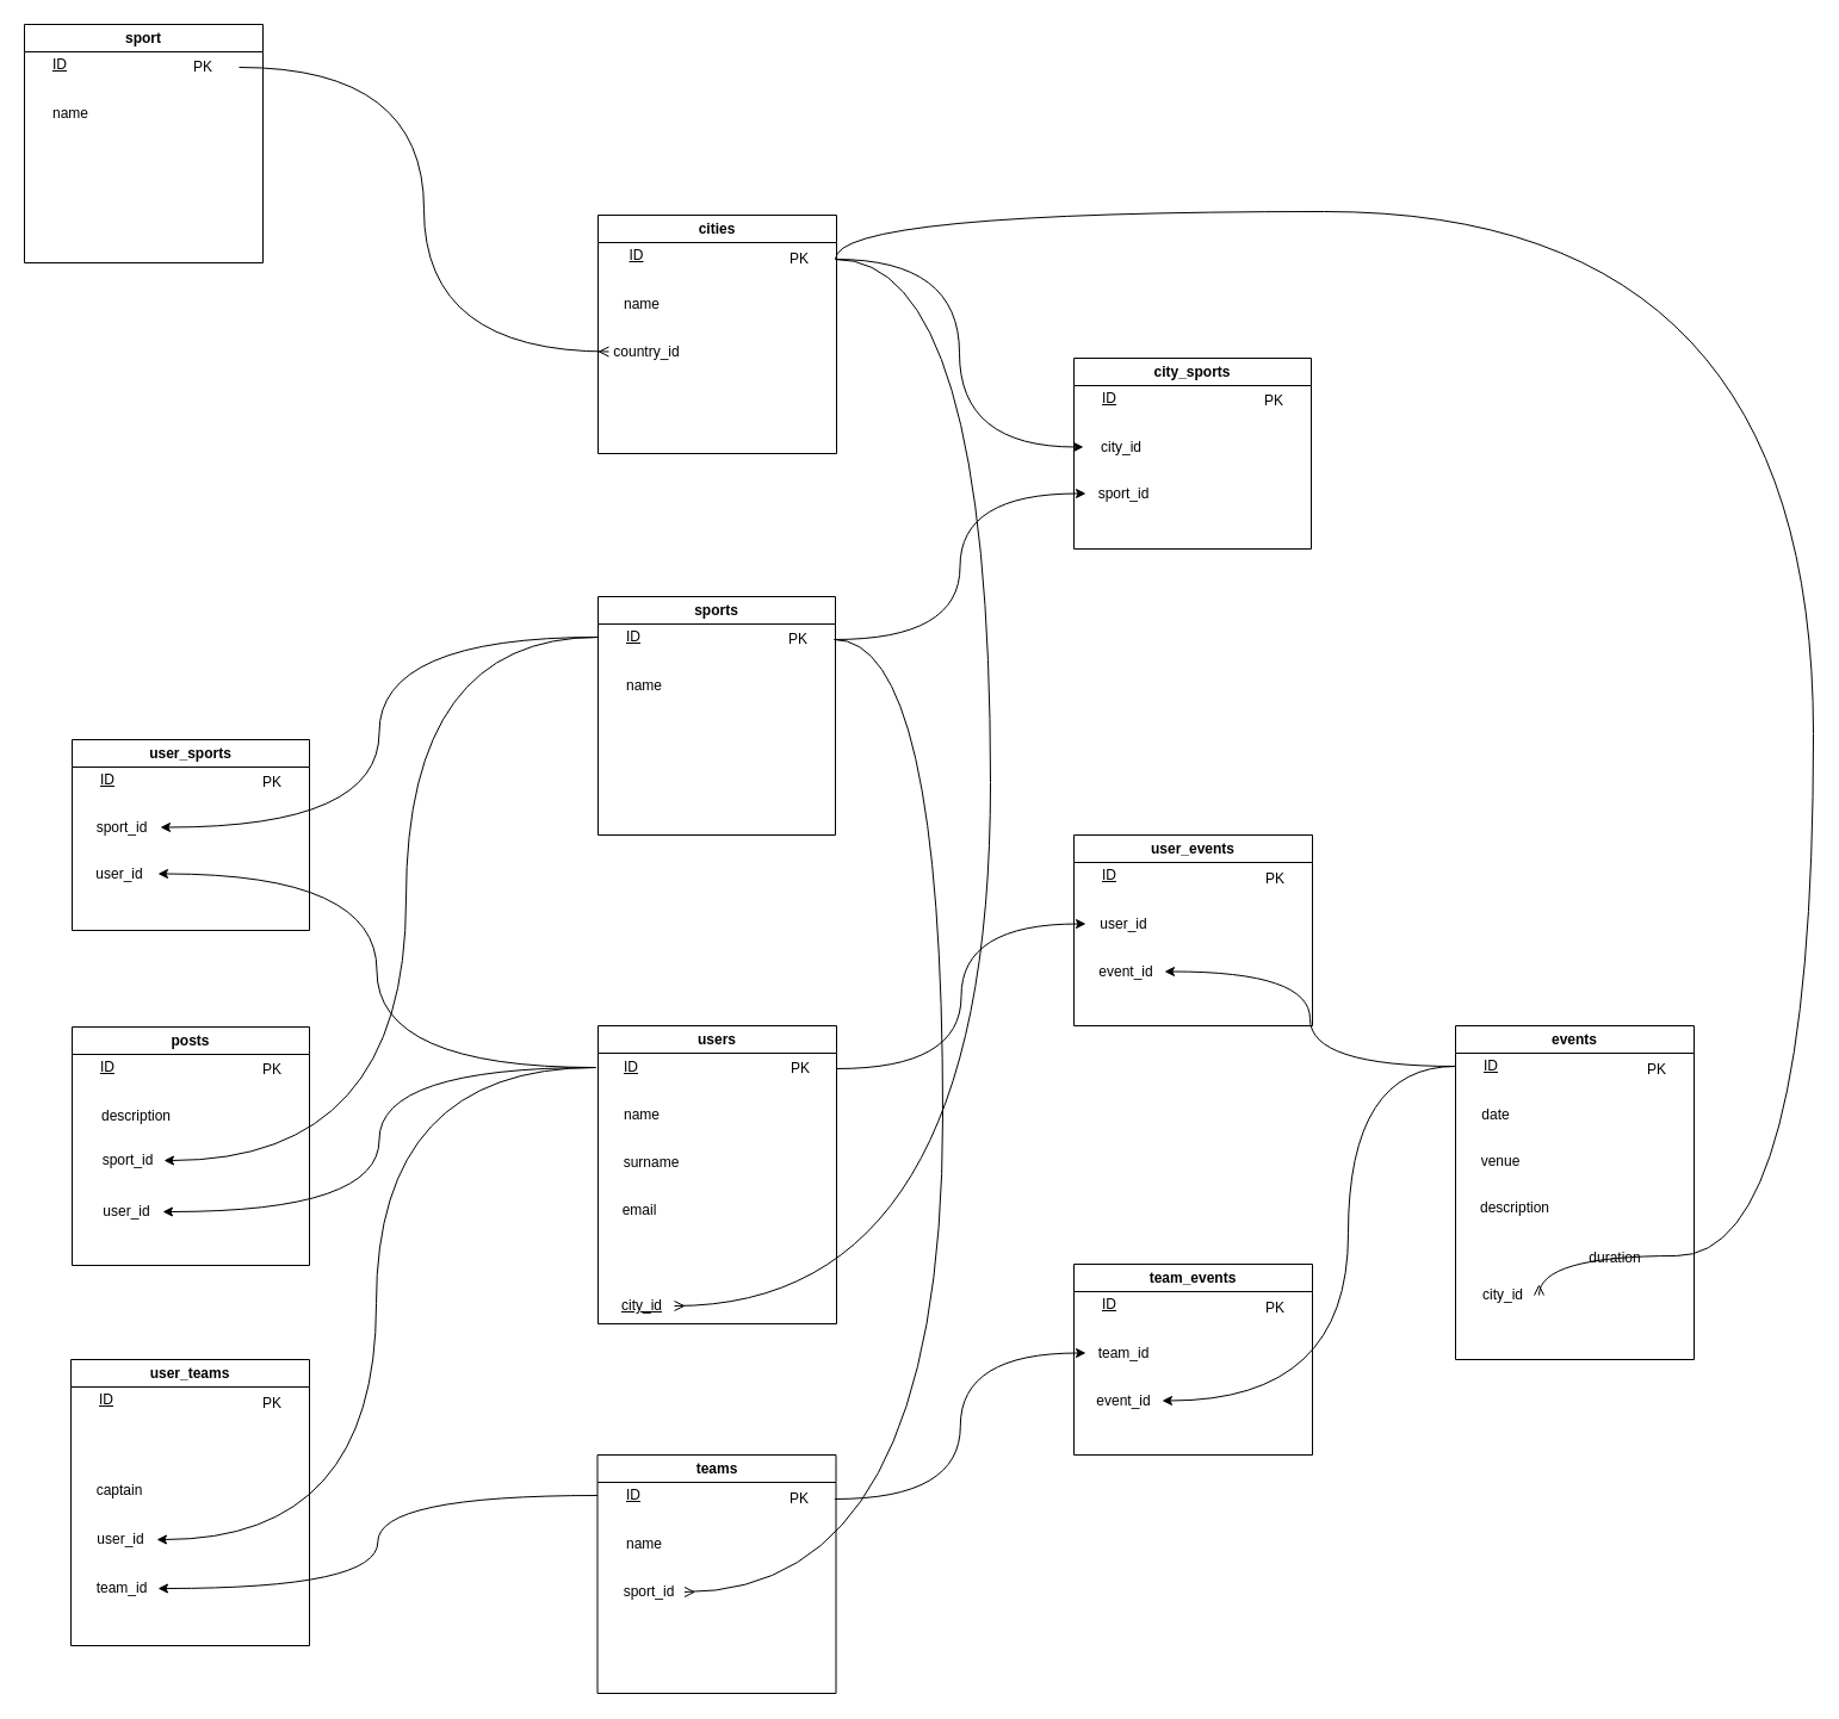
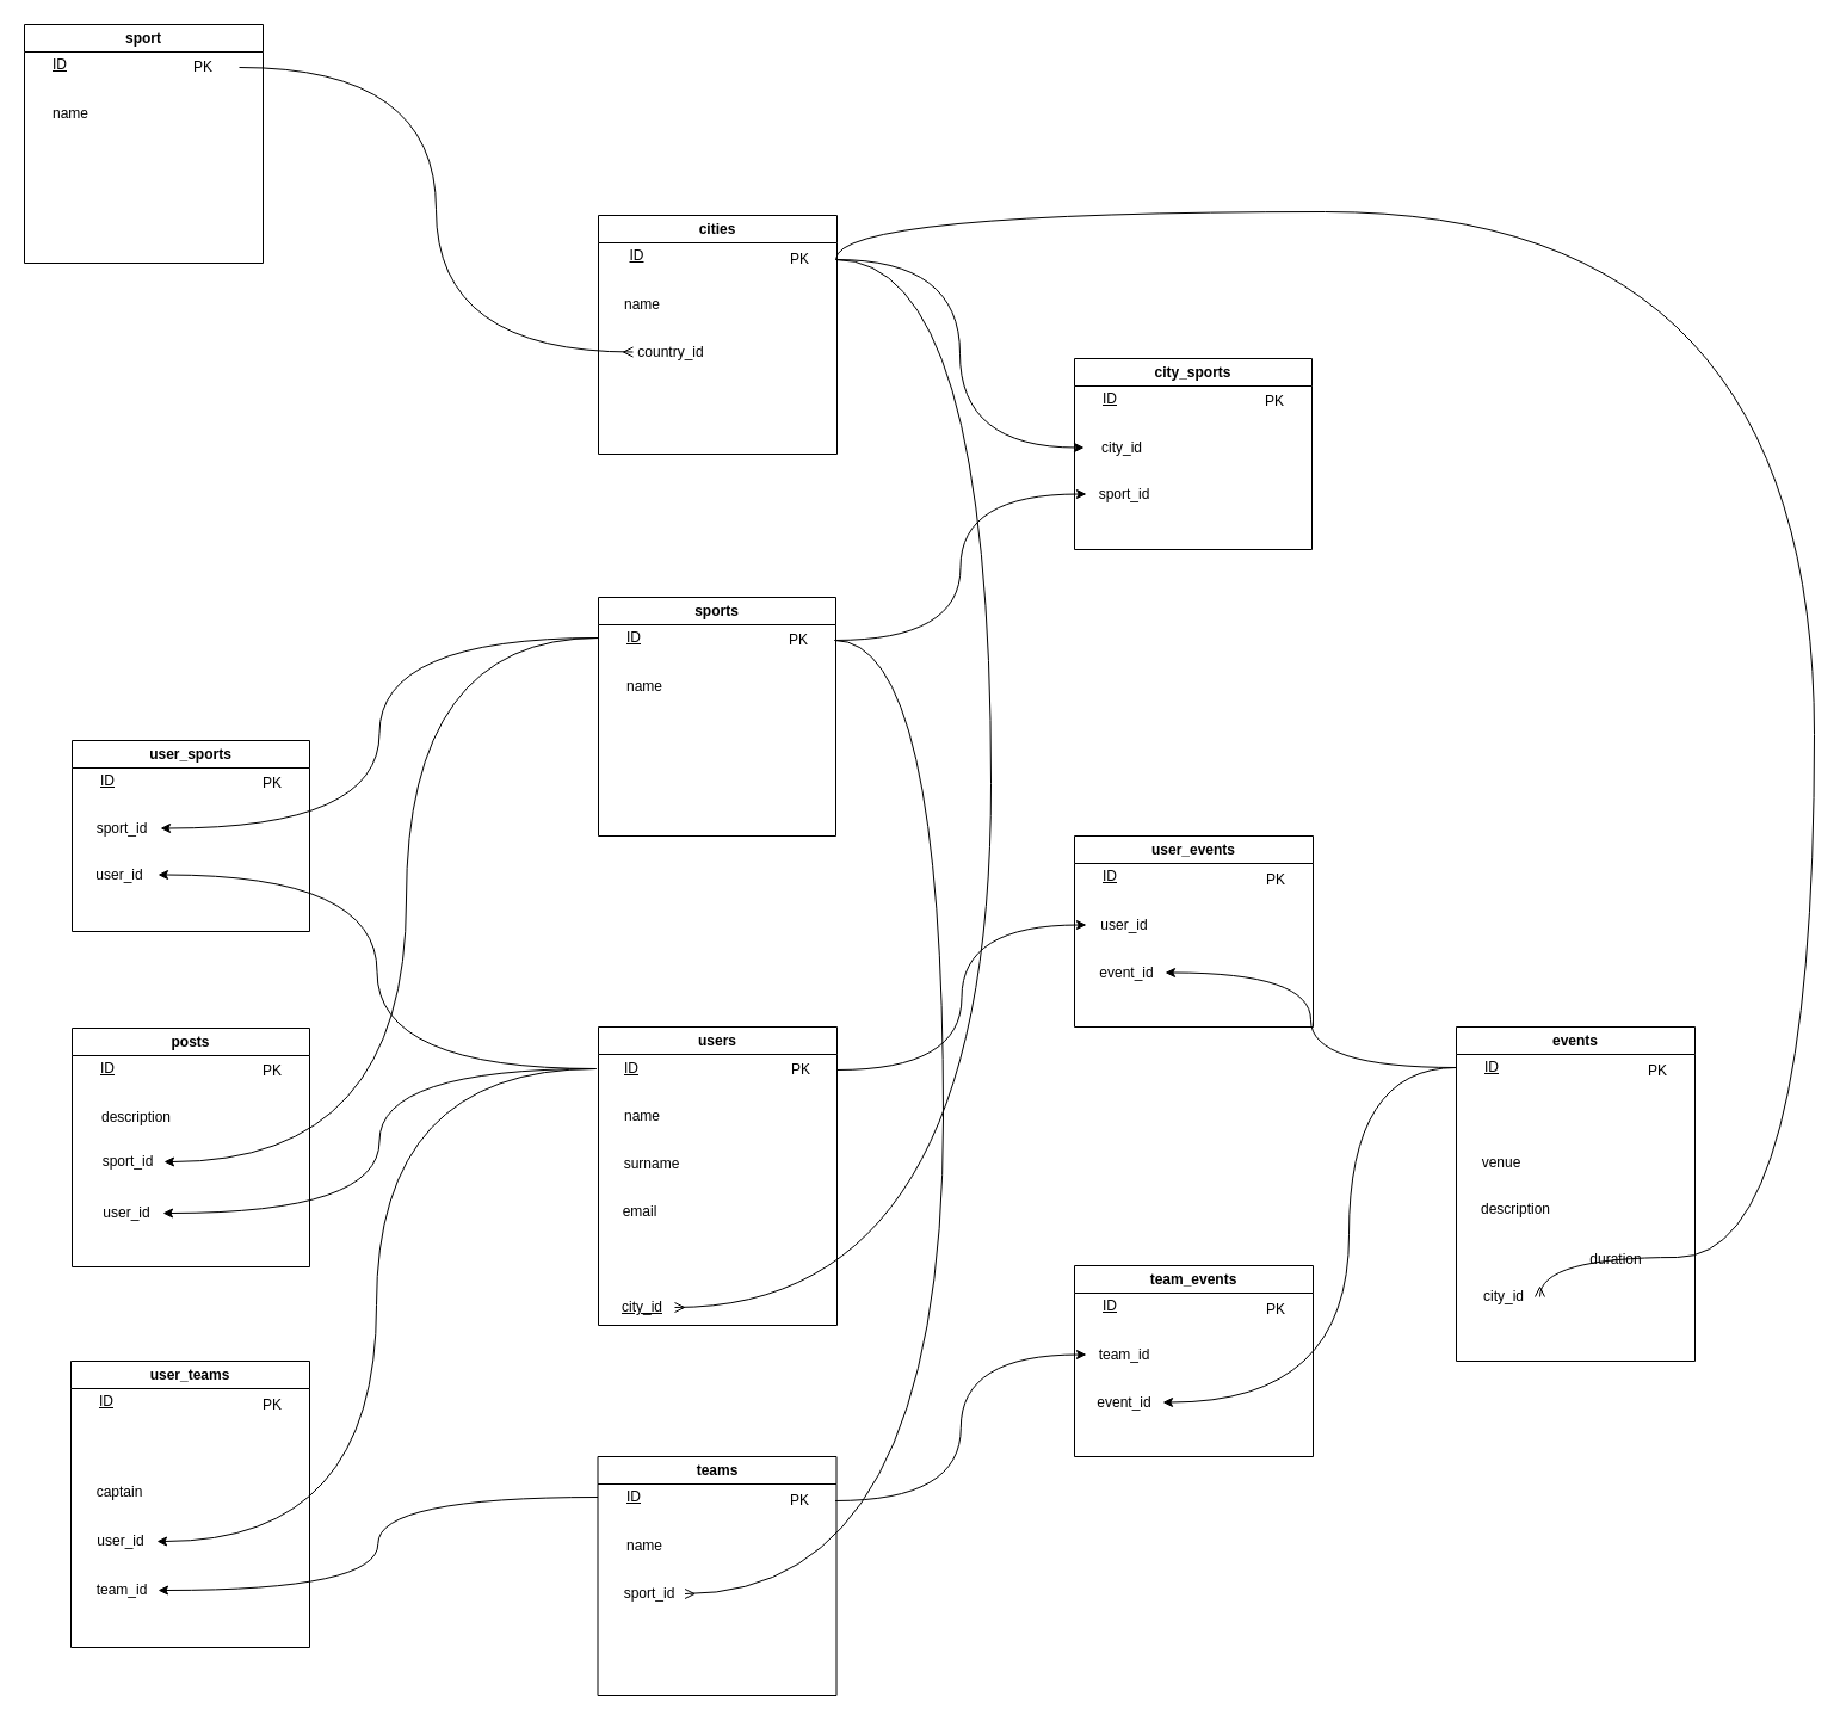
- <mxCell id="10" value="country_id" style="text;html=1;strokeColor=none;fillColor=none;align=center;verticalAlign=middle;whiteSpace=wrap;rounded=0;" parent="6" vertex="1"><mxGeometry x="9" y="100" width="64" height="29" as="geometry" /></mxCell>
+ <mxCell id="10" value="country_id" style="text;html=1;strokeColor=none;fillColor=none;align=center;verticalAlign=middle;whiteSpace=wrap;rounded=0;" parent="6" vertex="1"><mxGeometry x="29" y="100" width="64" height="29" as="geometry" /></mxCell>
- <mxCell id="36" value="date" style="text;html=1;strokeColor=none;fillColor=none;align=center;verticalAlign=middle;whiteSpace=wrap;rounded=0;" parent="33" vertex="1"><mxGeometry x="4" y="60" width="60" height="30" as="geometry" /></mxCell>
